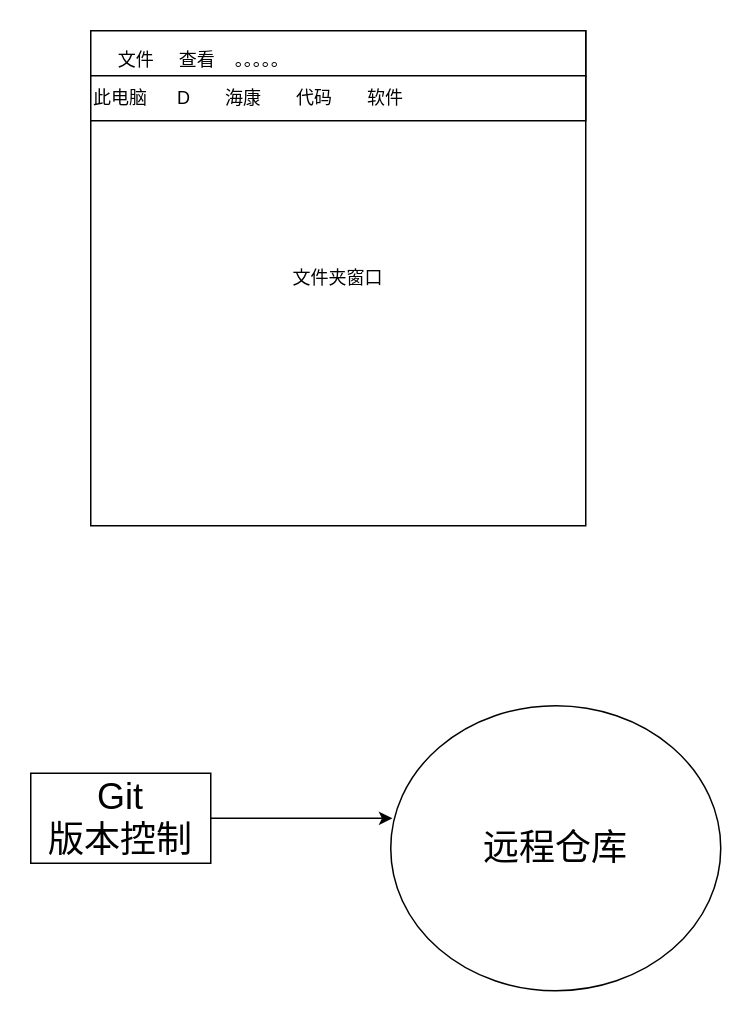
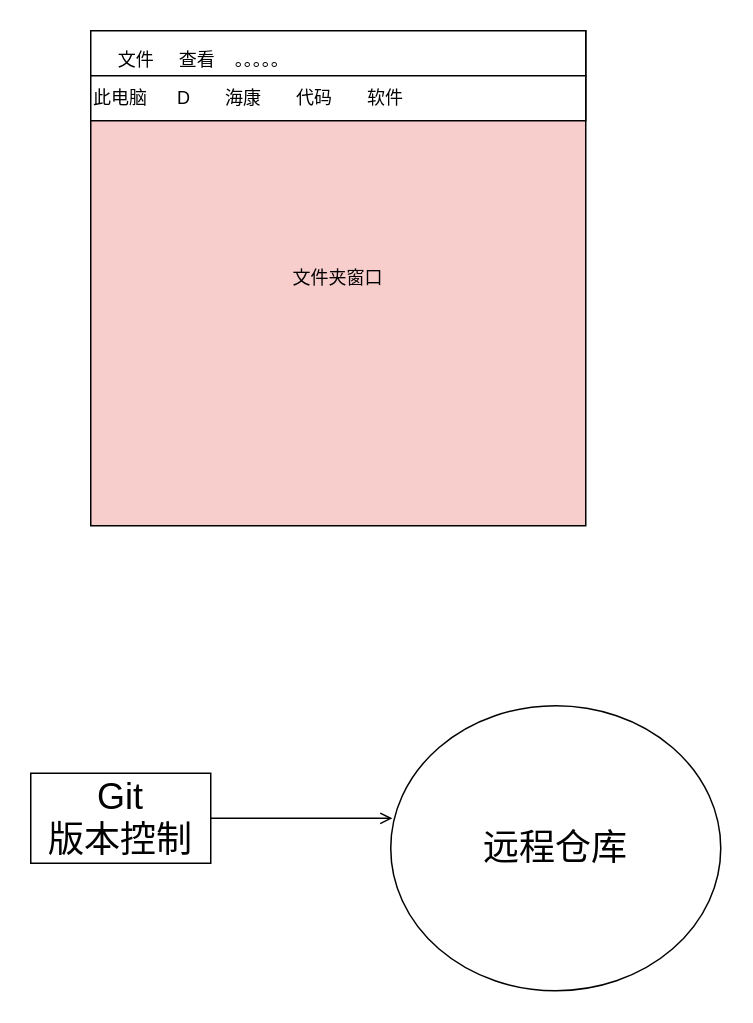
- <mxCell id="2" value="文件夹窗口" style="whiteSpace=wrap;html=1;aspect=fixed;" vertex="1" parent="1"><mxGeometry x="60" y="20" width="330" height="330" as="geometry" /></mxCell>
+ <mxCell id="2" value="文件夹窗口" style="whiteSpace=wrap;html=1;aspect=fixed;fillColor=#f8cecc;" vertex="1" parent="1"><mxGeometry x="60" y="20" width="330" height="330" as="geometry" /></mxCell>
- <mxCell id="6" style="edgeStyle=orthogonalEdgeStyle;rounded=0;orthogonalLoop=1;jettySize=auto;html=1;entryX=0.005;entryY=0.395;entryDx=0;entryDy=0;entryPerimeter=0;fontSize=24;" edge="1" parent="1" source="7" target="8"><mxGeometry relative="1" as="geometry" /></mxCell>
+ <mxCell id="6" style="edgeStyle=orthogonalEdgeStyle;rounded=0;orthogonalLoop=1;jettySize=auto;html=1;entryX=0.005;entryY=0.395;entryDx=0;entryDy=0;entryPerimeter=0;fontSize=24;endArrow=open;" edge="1" parent="1" source="7" target="8"><mxGeometry relative="1" as="geometry" /></mxCell>
